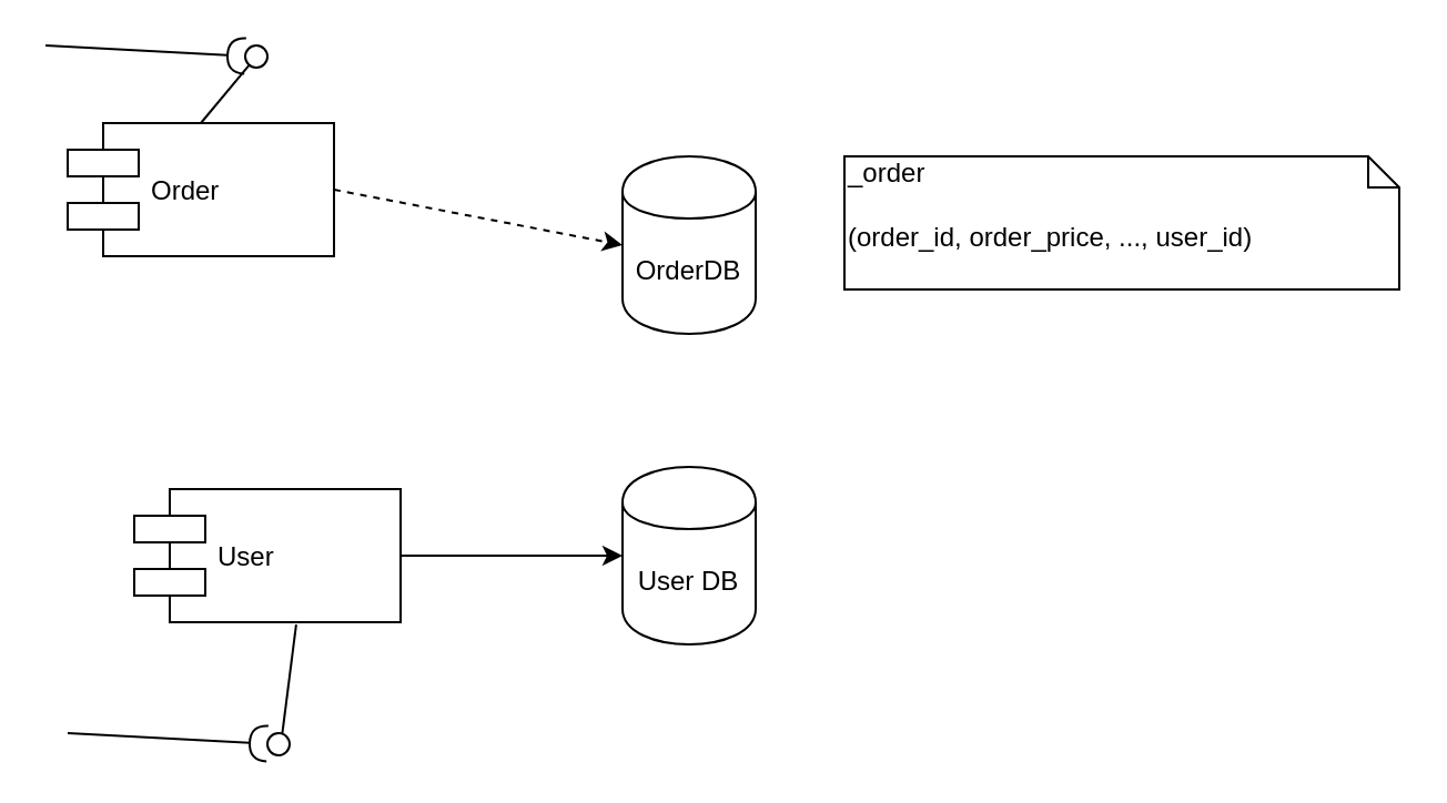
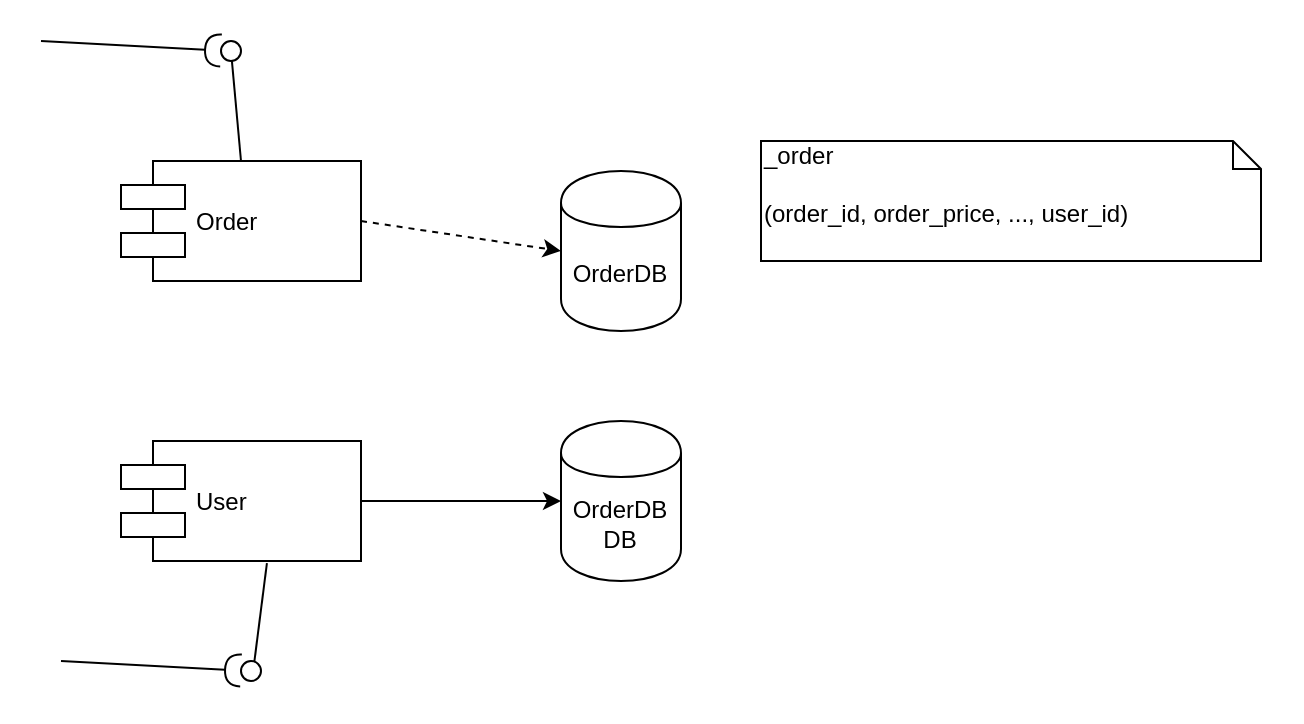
- <mxCell id="2" value="Order" style="shape=component;align=left;spacingLeft=36;" vertex="1" parent="1"><mxGeometry x="30" y="55" width="120" height="60" as="geometry" /></mxCell>
+ <mxCell id="2" value="Order" style="shape=component;align=left;spacingLeft=36;" vertex="1" parent="1"><mxGeometry x="60" y="80" width="120" height="60" as="geometry" /></mxCell>
- <mxCell id="10" value="OrderDB" style="shape=cylinder;whiteSpace=wrap;html=1;boundedLbl=1;backgroundOutline=1;" vertex="1" parent="1"><mxGeometry x="280" y="70" width="60" height="80" as="geometry" /></mxCell>
+ <mxCell id="10" value="OrderDB" style="shape=cylinder;whiteSpace=wrap;html=1;boundedLbl=1;backgroundOutline=1;" vertex="1" parent="1"><mxGeometry x="280" y="85" width="60" height="80" as="geometry" /></mxCell>
- <mxCell id="11" value="User DB" style="shape=cylinder;whiteSpace=wrap;html=1;boundedLbl=1;backgroundOutline=1;" vertex="1" parent="1"><mxGeometry x="280" y="210" width="60" height="80" as="geometry" /></mxCell>
+ <mxCell id="11" value="OrderDB DB" style="shape=cylinder;whiteSpace=wrap;html=1;boundedLbl=1;backgroundOutline=1;" vertex="1" parent="1"><mxGeometry x="280" y="210" width="60" height="80" as="geometry" /></mxCell>
